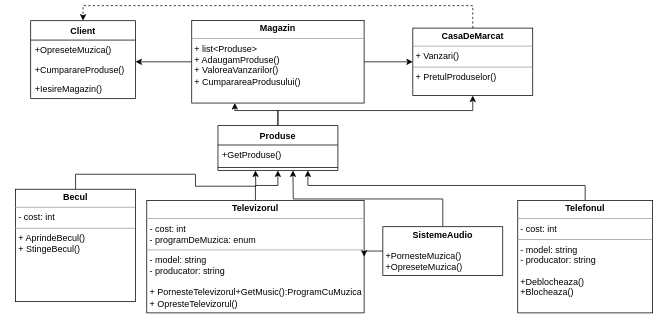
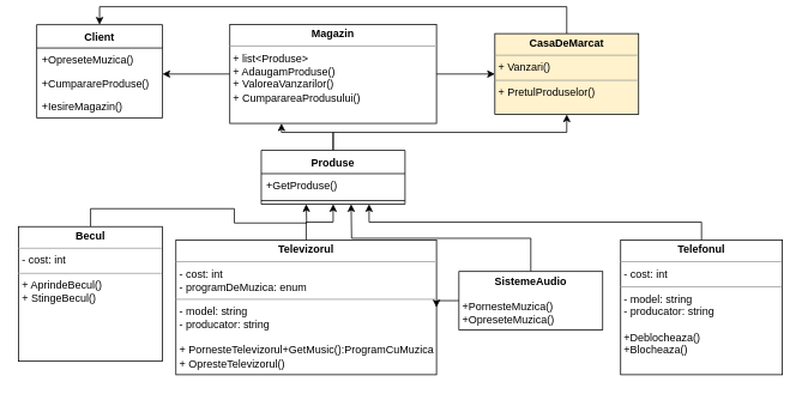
- <mxCell id="5" style="edgeStyle=orthogonalEdgeStyle;rounded=0;orthogonalLoop=1;jettySize=auto;html=1;exitX=0.5;exitY=0;exitDx=0;exitDy=0;entryX=0.5;entryY=0;entryDx=0;entryDy=0;dashed=1;" edge="1" parent="1" source="6" target="22"><mxGeometry relative="1" as="geometry" /></mxCell>
+ <mxCell id="5" style="edgeStyle=orthogonalEdgeStyle;rounded=0;orthogonalLoop=1;jettySize=auto;html=1;exitX=0.5;exitY=0;exitDx=0;exitDy=0;entryX=0.5;entryY=0;entryDx=0;entryDy=0;" edge="1" parent="1" source="6" target="22"><mxGeometry relative="1" as="geometry" /></mxCell>
- <mxCell id="6" value="&lt;p style=&quot;margin:0px;margin-top:4px;text-align:center;&quot;&gt;&lt;b&gt;CasaDeMarcat&lt;/b&gt;&lt;/p&gt;&lt;hr size=&quot;1&quot;&gt;&lt;p style=&quot;margin:0px;margin-left:4px;&quot;&gt;+ Vanzari()&lt;/p&gt;&lt;hr size=&quot;1&quot;&gt;&lt;p style=&quot;margin:0px;margin-left:4px;&quot;&gt;+ PretulProduselor()&lt;/p&gt;" style="verticalAlign=top;align=left;overflow=fill;fontSize=12;fontFamily=Helvetica;html=1;" vertex="1" parent="1"><mxGeometry x="550" y="30" width="160" height="90" as="geometry" /></mxCell>
+ <mxCell id="6" value="&lt;p style=&quot;margin:0px;margin-top:4px;text-align:center;&quot;&gt;&lt;b&gt;CasaDeMarcat&lt;/b&gt;&lt;/p&gt;&lt;hr size=&quot;1&quot;&gt;&lt;p style=&quot;margin:0px;margin-left:4px;&quot;&gt;+ Vanzari()&lt;/p&gt;&lt;hr size=&quot;1&quot;&gt;&lt;p style=&quot;margin:0px;margin-left:4px;&quot;&gt;+ PretulProduselor()&lt;/p&gt;" style="verticalAlign=top;align=left;overflow=fill;fontSize=12;fontFamily=Helvetica;html=1;fillColor=#fff2cc;" vertex="1" parent="1"><mxGeometry x="550" y="30" width="160" height="90" as="geometry" /></mxCell>
